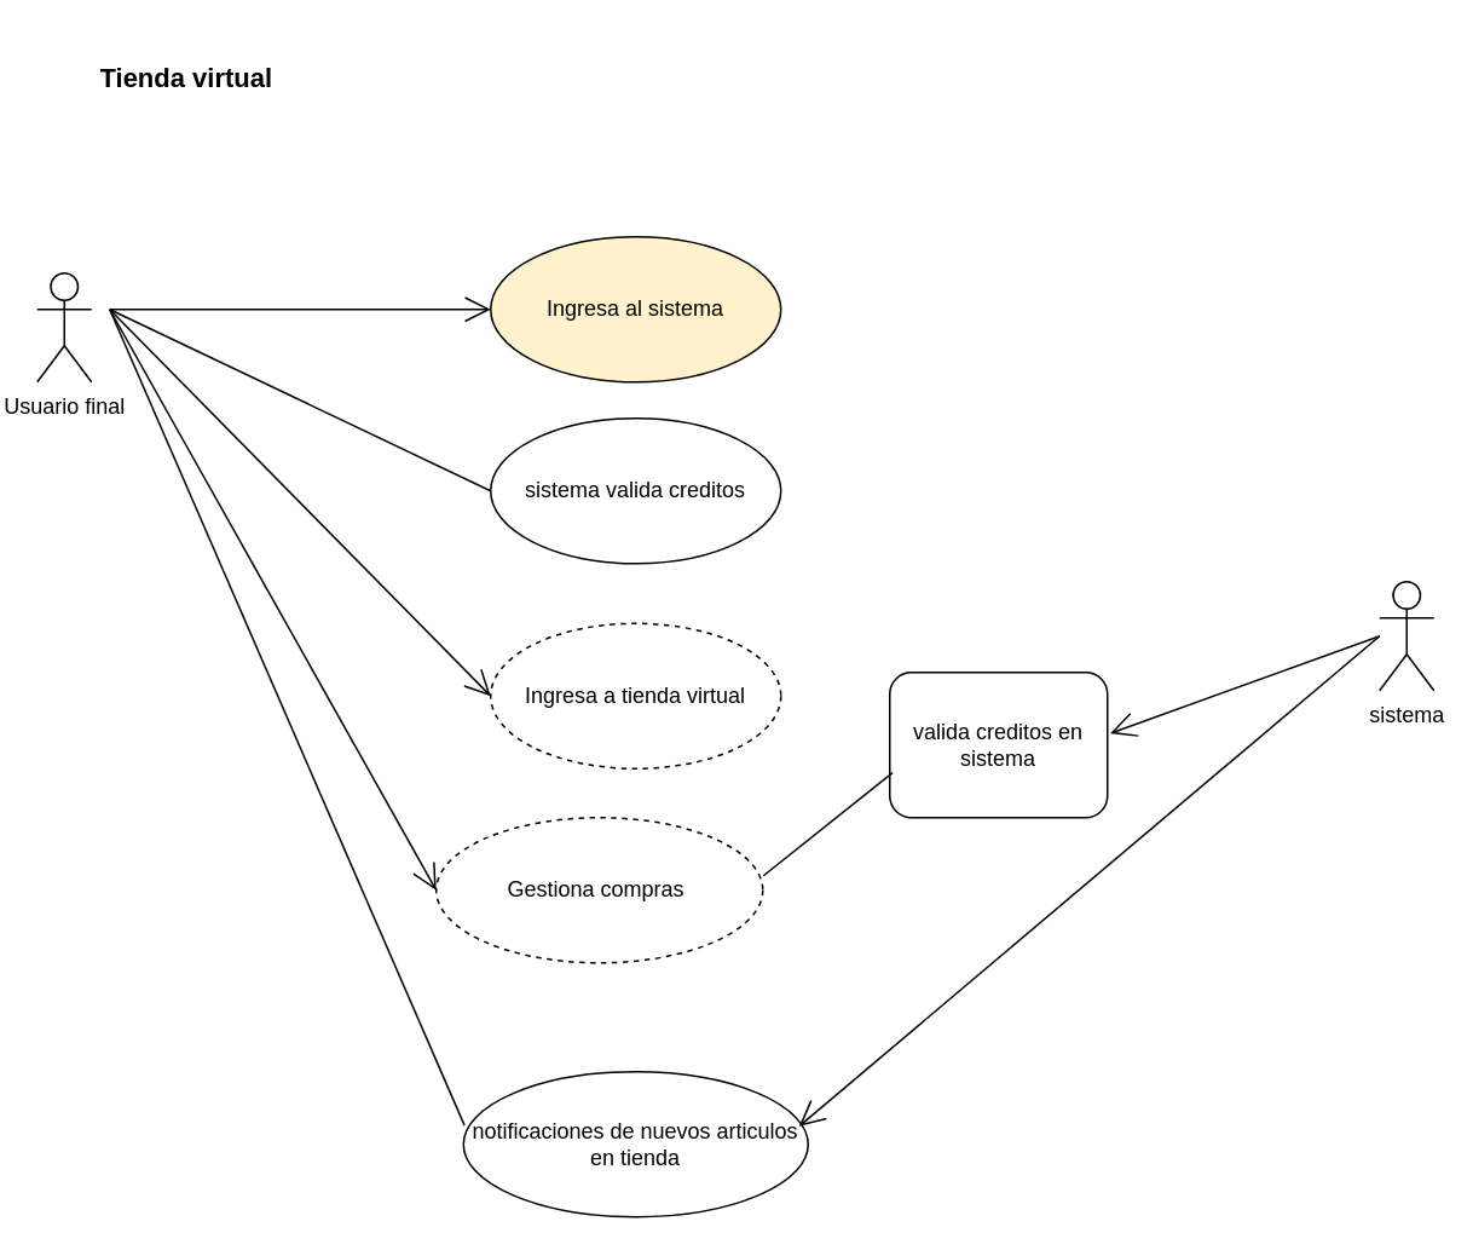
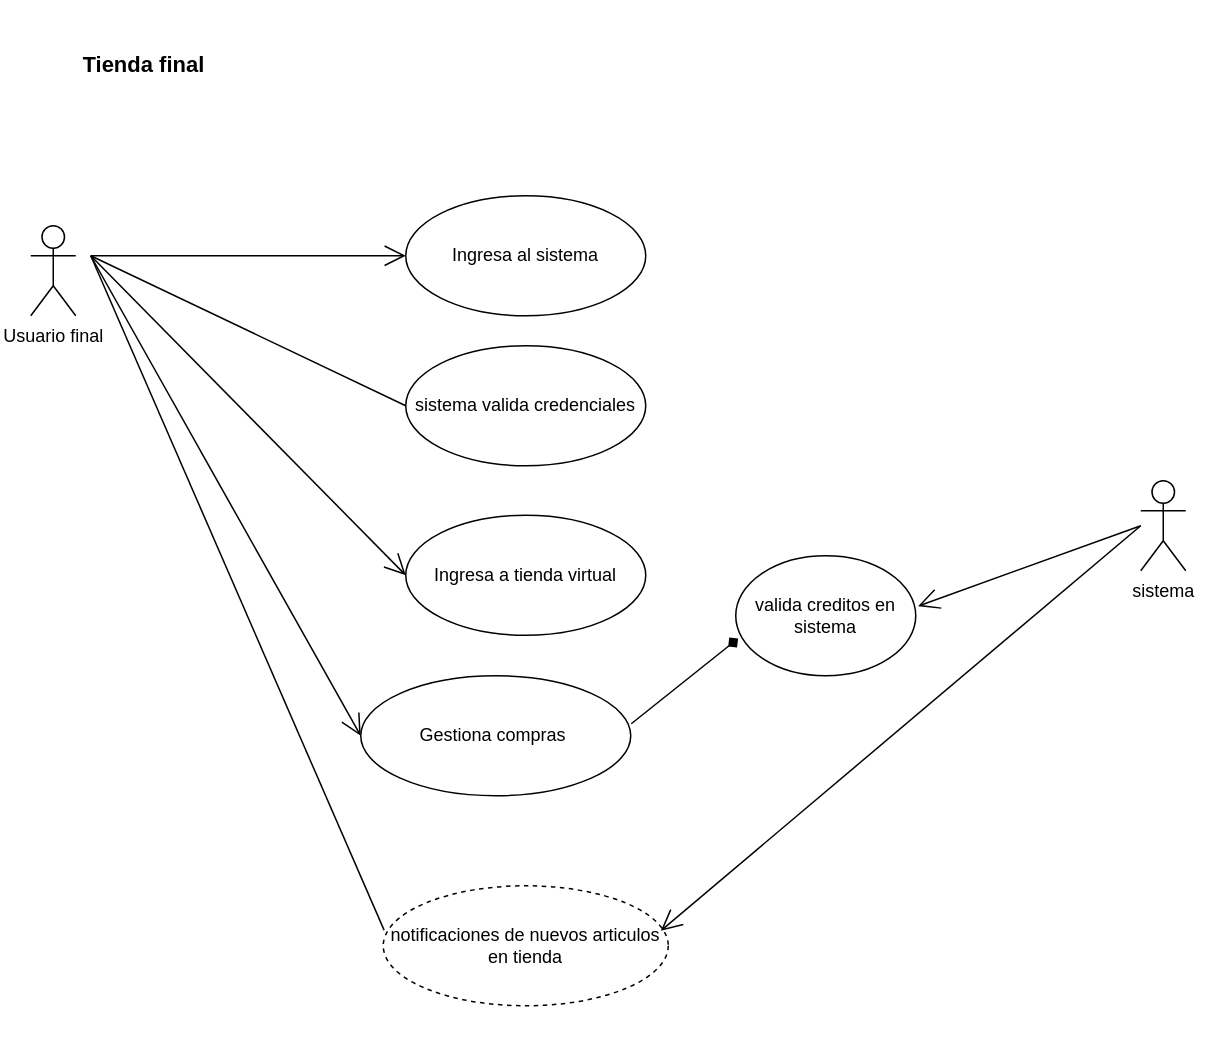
- <mxCell id="2" value="&lt;h1&gt;&lt;font face=&quot;arial, sans-serif&quot;&gt;&lt;span style=&quot;font-size: 14.667px&quot;&gt;Tienda virtual&lt;/span&gt;&lt;/font&gt;&lt;/h1&gt;" style="text;html=1;strokeColor=none;fillColor=none;spacing=5;spacingTop=-20;whiteSpace=wrap;overflow=hidden;rounded=0;" vertex="1" parent="1"><mxGeometry x="50" y="20" width="260" height="120" as="geometry" /></mxCell>
+ <mxCell id="2" value="&lt;h1&gt;&lt;font face=&quot;arial, sans-serif&quot;&gt;&lt;span style=&quot;font-size: 14.667px&quot;&gt;Tienda final&lt;/span&gt;&lt;/font&gt;&lt;/h1&gt;" style="text;html=1;strokeColor=none;fillColor=none;spacing=5;spacingTop=-20;whiteSpace=wrap;overflow=hidden;rounded=0;" vertex="1" parent="1"><mxGeometry x="50" y="20" width="260" height="120" as="geometry" /></mxCell>
- <mxCell id="3" value="Ingresa al sistema" style="ellipse;whiteSpace=wrap;html=1;fillColor=#fff2cc;" vertex="1" parent="1"><mxGeometry x="270" y="130" width="160" height="80" as="geometry" /></mxCell>
+ <mxCell id="3" value="Ingresa al sistema" style="ellipse;whiteSpace=wrap;html=1;" vertex="1" parent="1"><mxGeometry x="270" y="130" width="160" height="80" as="geometry" /></mxCell>
- <mxCell id="6" value="sistema valida creditos" style="ellipse;whiteSpace=wrap;html=1;" vertex="1" parent="1"><mxGeometry x="270" y="230" width="160" height="80" as="geometry" /></mxCell>
+ <mxCell id="6" value="sistema valida credenciales" style="ellipse;whiteSpace=wrap;html=1;" vertex="1" parent="1"><mxGeometry x="270" y="230" width="160" height="80" as="geometry" /></mxCell>
- <mxCell id="10" value="Ingresa a tienda virtual" style="ellipse;whiteSpace=wrap;html=1;dashed=1;" vertex="1" parent="1"><mxGeometry x="270" y="343" width="160" height="80" as="geometry" /></mxCell>
+ <mxCell id="10" value="Ingresa a tienda virtual" style="ellipse;whiteSpace=wrap;html=1;" vertex="1" parent="1"><mxGeometry x="270" y="343" width="160" height="80" as="geometry" /></mxCell>
- <mxCell id="16" value="valida creditos en sistema" style="whiteSpace=wrap;html=1;rounded=1;" vertex="1" parent="1"><mxGeometry x="490" y="370" width="120" height="80" as="geometry" /></mxCell>
+ <mxCell id="16" value="valida creditos en sistema" style="ellipse;whiteSpace=wrap;html=1;" vertex="1" parent="1"><mxGeometry x="490" y="370" width="120" height="80" as="geometry" /></mxCell>
- <mxCell id="18" value="" style="endArrow=none;html=1;entryX=0.013;entryY=0.69;entryDx=0;entryDy=0;entryPerimeter=0;exitX=1.002;exitY=0.4;exitDx=0;exitDy=0;exitPerimeter=0;" edge="1" parent="1" source="11" target="16"><mxGeometry width="50" height="50" relative="1" as="geometry"><mxPoint x="270" y="440" as="sourcePoint" /><mxPoint x="320" y="390" as="targetPoint" /></mxGeometry></mxCell>
+ <mxCell id="18" value="" style="endArrow=diamond;html=1;entryX=0.013;entryY=0.69;entryDx=0;entryDy=0;entryPerimeter=0;exitX=1.002;exitY=0.4;exitDx=0;exitDy=0;exitPerimeter=0;" edge="1" parent="1" source="11" target="16"><mxGeometry width="50" height="50" relative="1" as="geometry"><mxPoint x="270" y="440" as="sourcePoint" /><mxPoint x="320" y="390" as="targetPoint" /></mxGeometry></mxCell>
- <mxCell id="11" value="Gestiona compras&amp;nbsp;" style="ellipse;whiteSpace=wrap;html=1;dashed=1;" vertex="1" parent="1"><mxGeometry x="240" y="450" width="180" height="80" as="geometry" /></mxCell>
+ <mxCell id="11" value="Gestiona compras&amp;nbsp;" style="ellipse;whiteSpace=wrap;html=1;" vertex="1" parent="1"><mxGeometry x="240" y="450" width="180" height="80" as="geometry" /></mxCell>
- <mxCell id="13" value="notificaciones de nuevos articulos en tienda" style="ellipse;whiteSpace=wrap;html=1;" vertex="1" parent="1"><mxGeometry x="255" y="590" width="190" height="80" as="geometry" /></mxCell>
+ <mxCell id="13" value="notificaciones de nuevos articulos en tienda" style="ellipse;whiteSpace=wrap;html=1;dashed=1;" vertex="1" parent="1"><mxGeometry x="255" y="590" width="190" height="80" as="geometry" /></mxCell>
